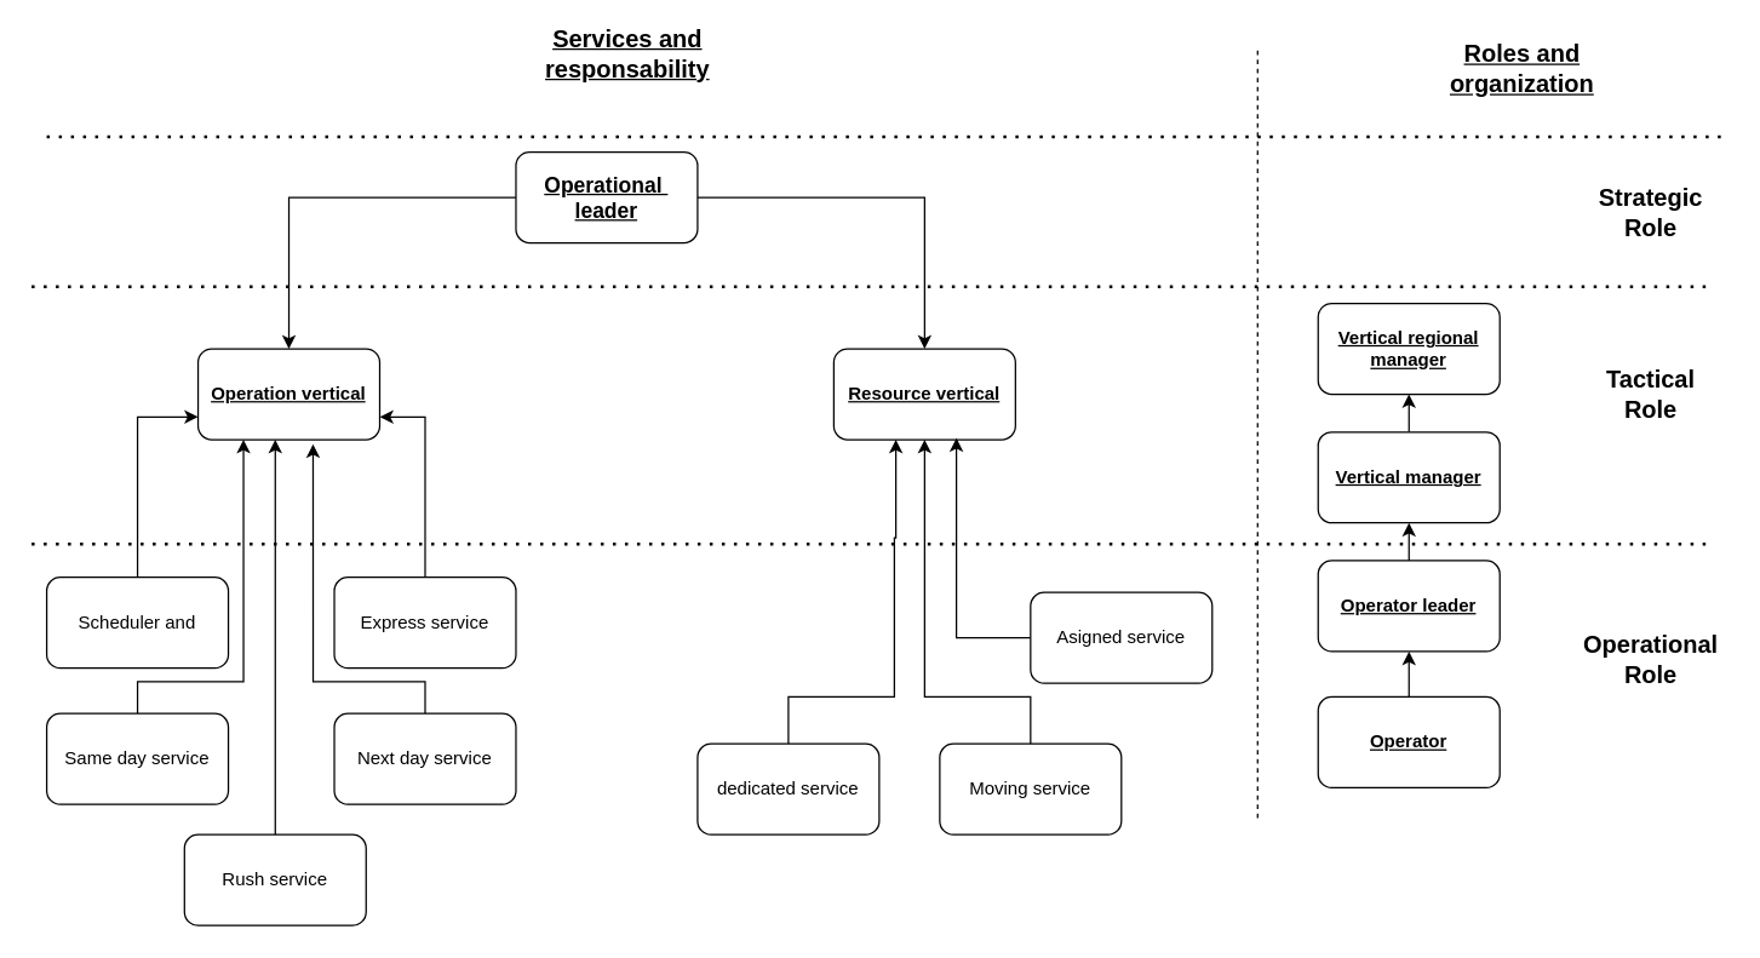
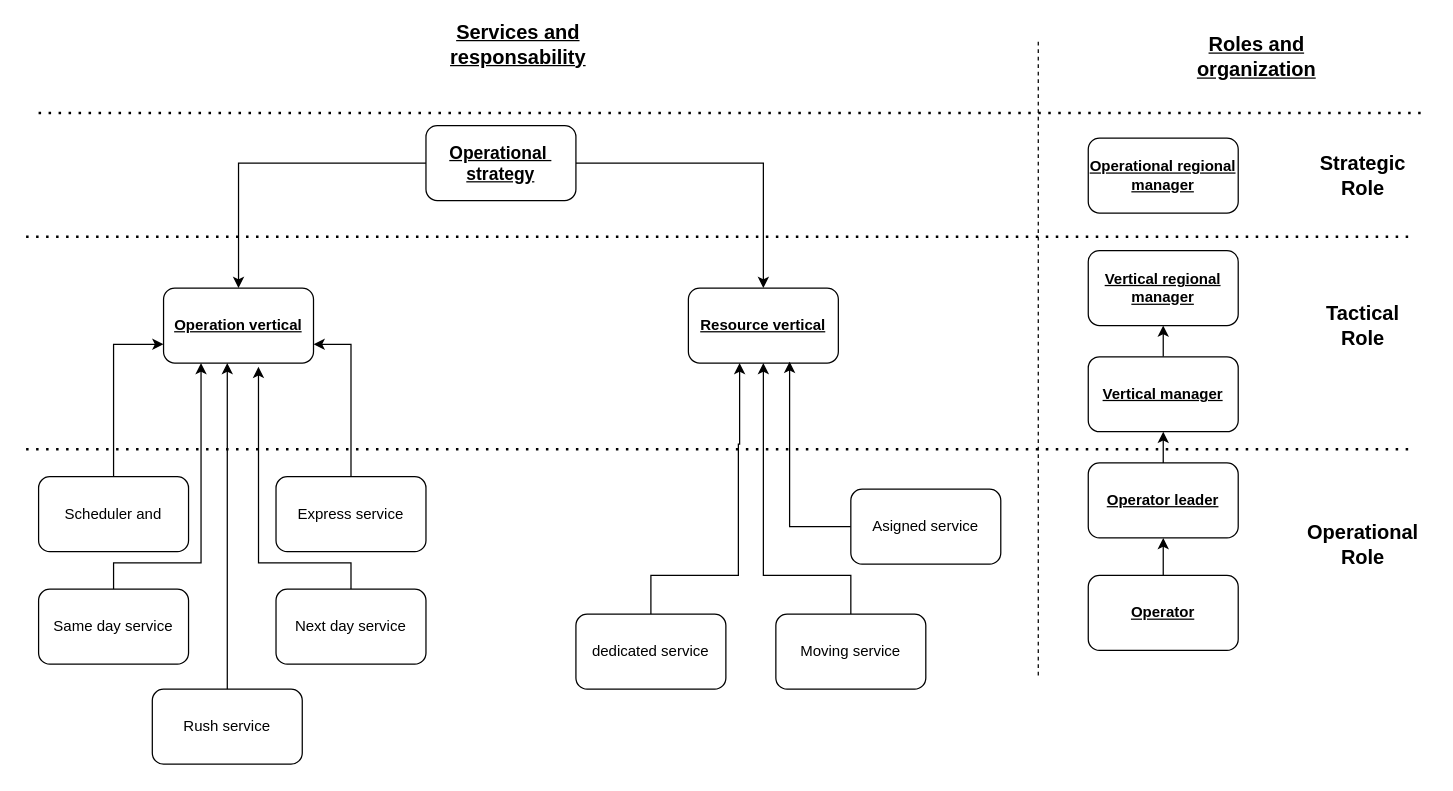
- <mxCell id="20" value="Operational&amp;nbsp; leader" style="rounded=1;whiteSpace=wrap;html=1;fontStyle=5;fontSize=14;" vertex="1" parent="1"><mxGeometry x="340" y="100" width="120" height="60" as="geometry" /></mxCell>
+ <mxCell id="20" value="Operational&amp;nbsp; strategy" style="rounded=1;whiteSpace=wrap;html=1;fontStyle=5;fontSize=14;" vertex="1" parent="1"><mxGeometry x="340" y="100" width="120" height="60" as="geometry" /></mxCell>
+ <mxCell id="30" value="Operational regional manager" style="rounded=1;whiteSpace=wrap;html=1;fontStyle=5" vertex="1" parent="1"><mxGeometry x="870" y="110" width="120" height="60" as="geometry" /></mxCell>
